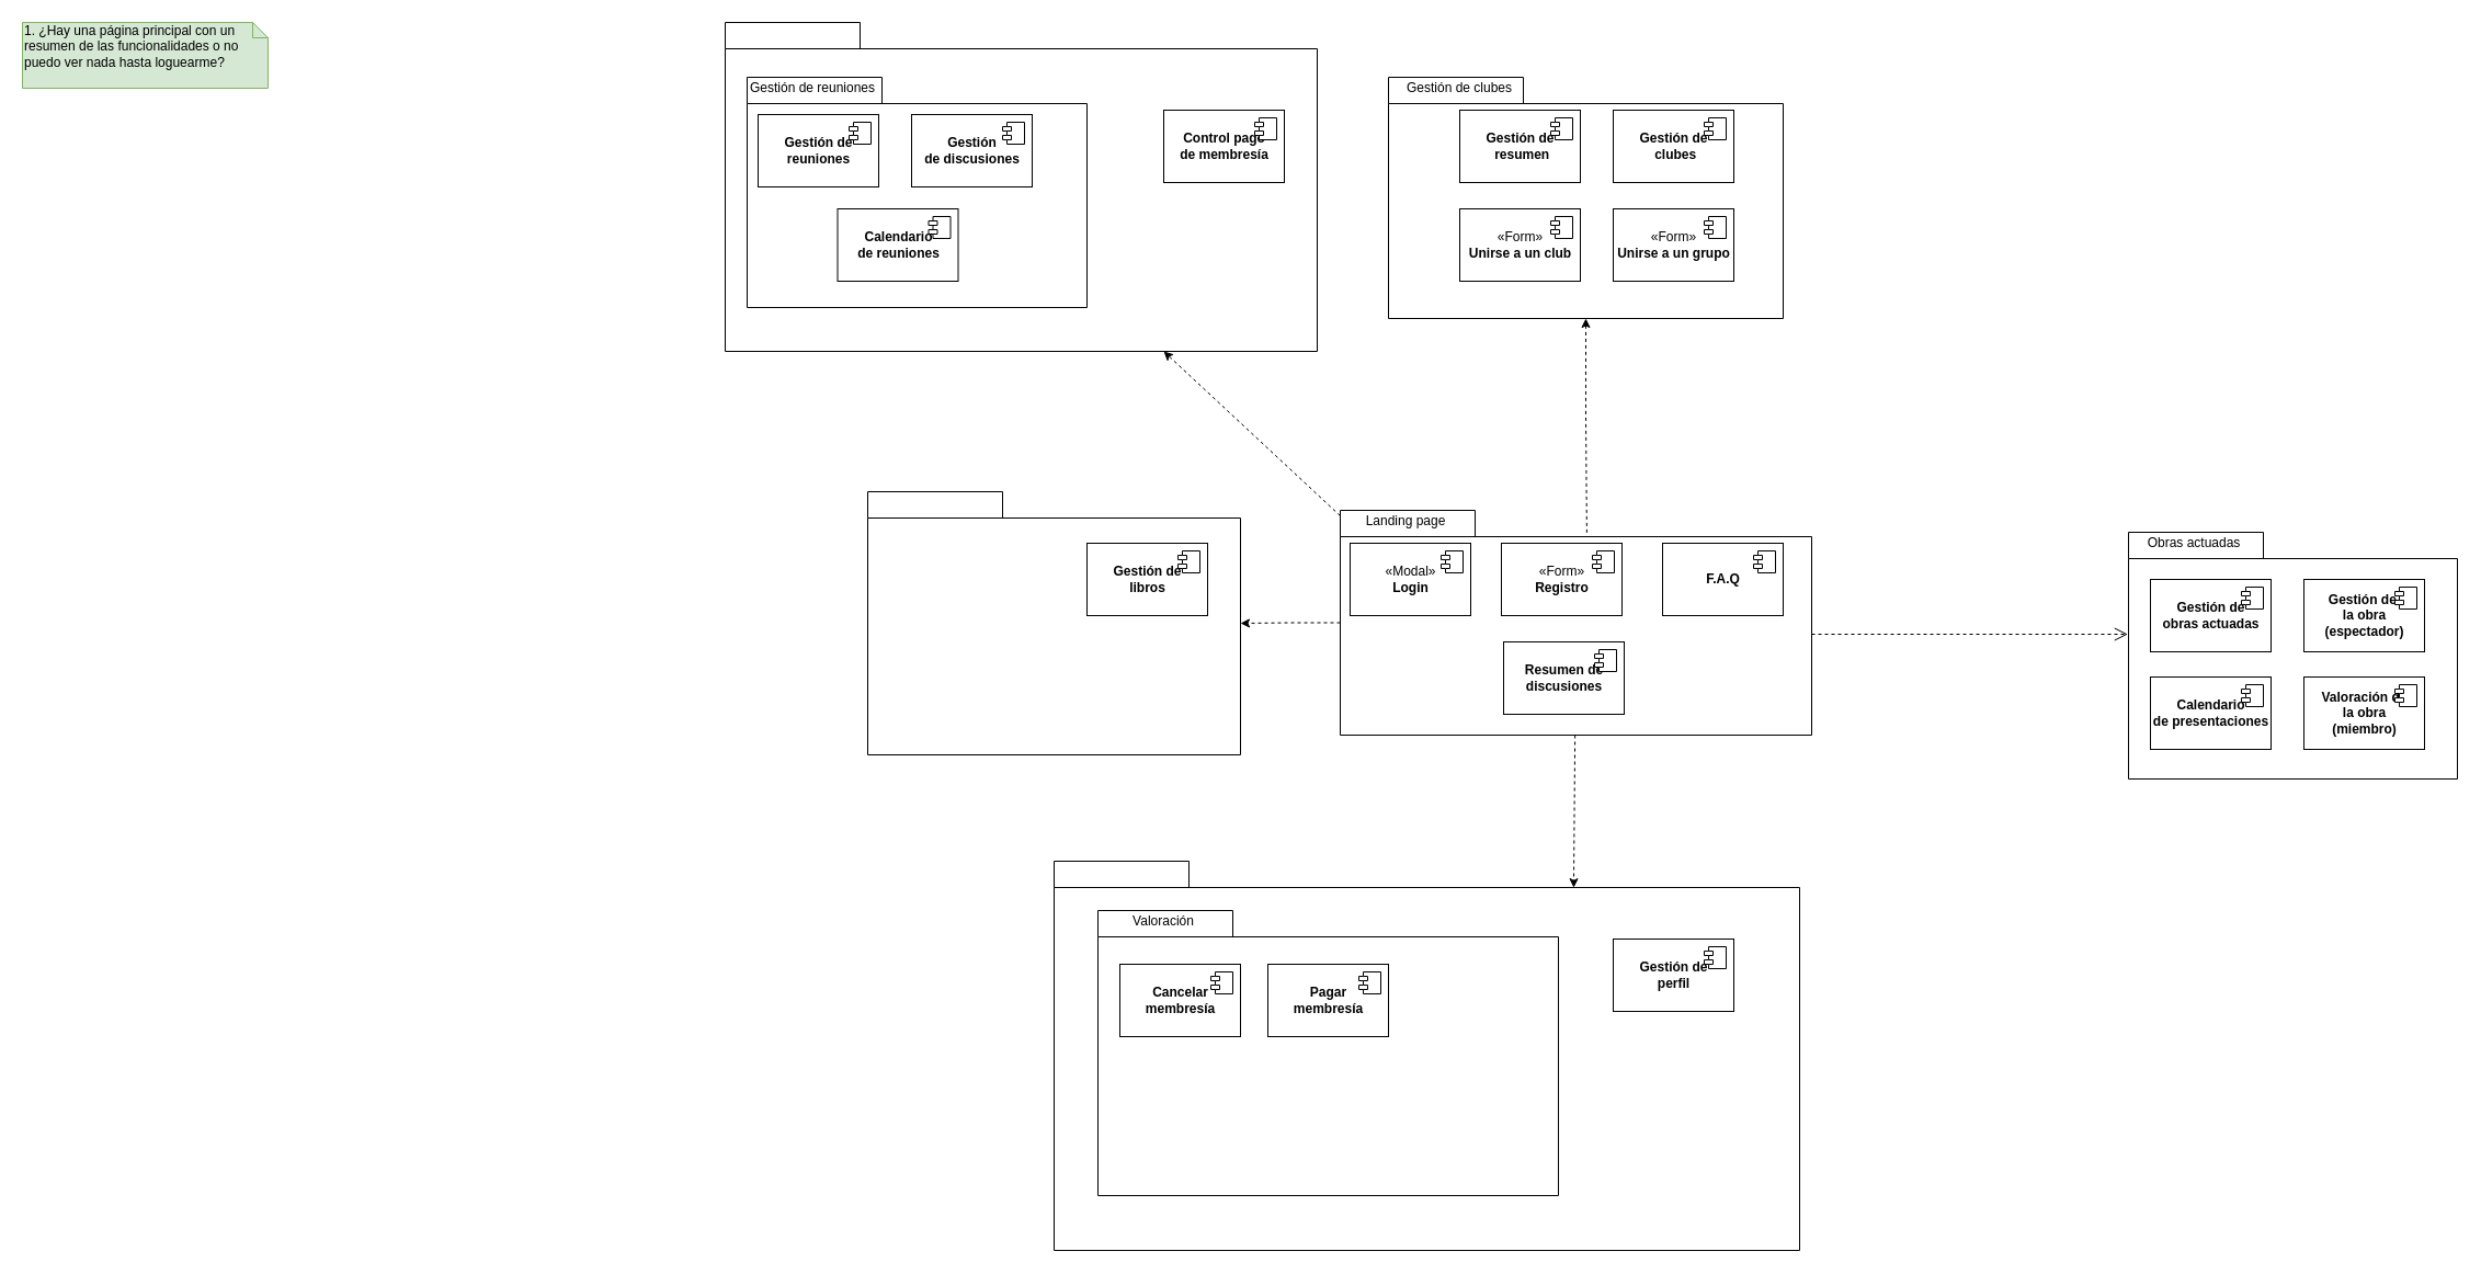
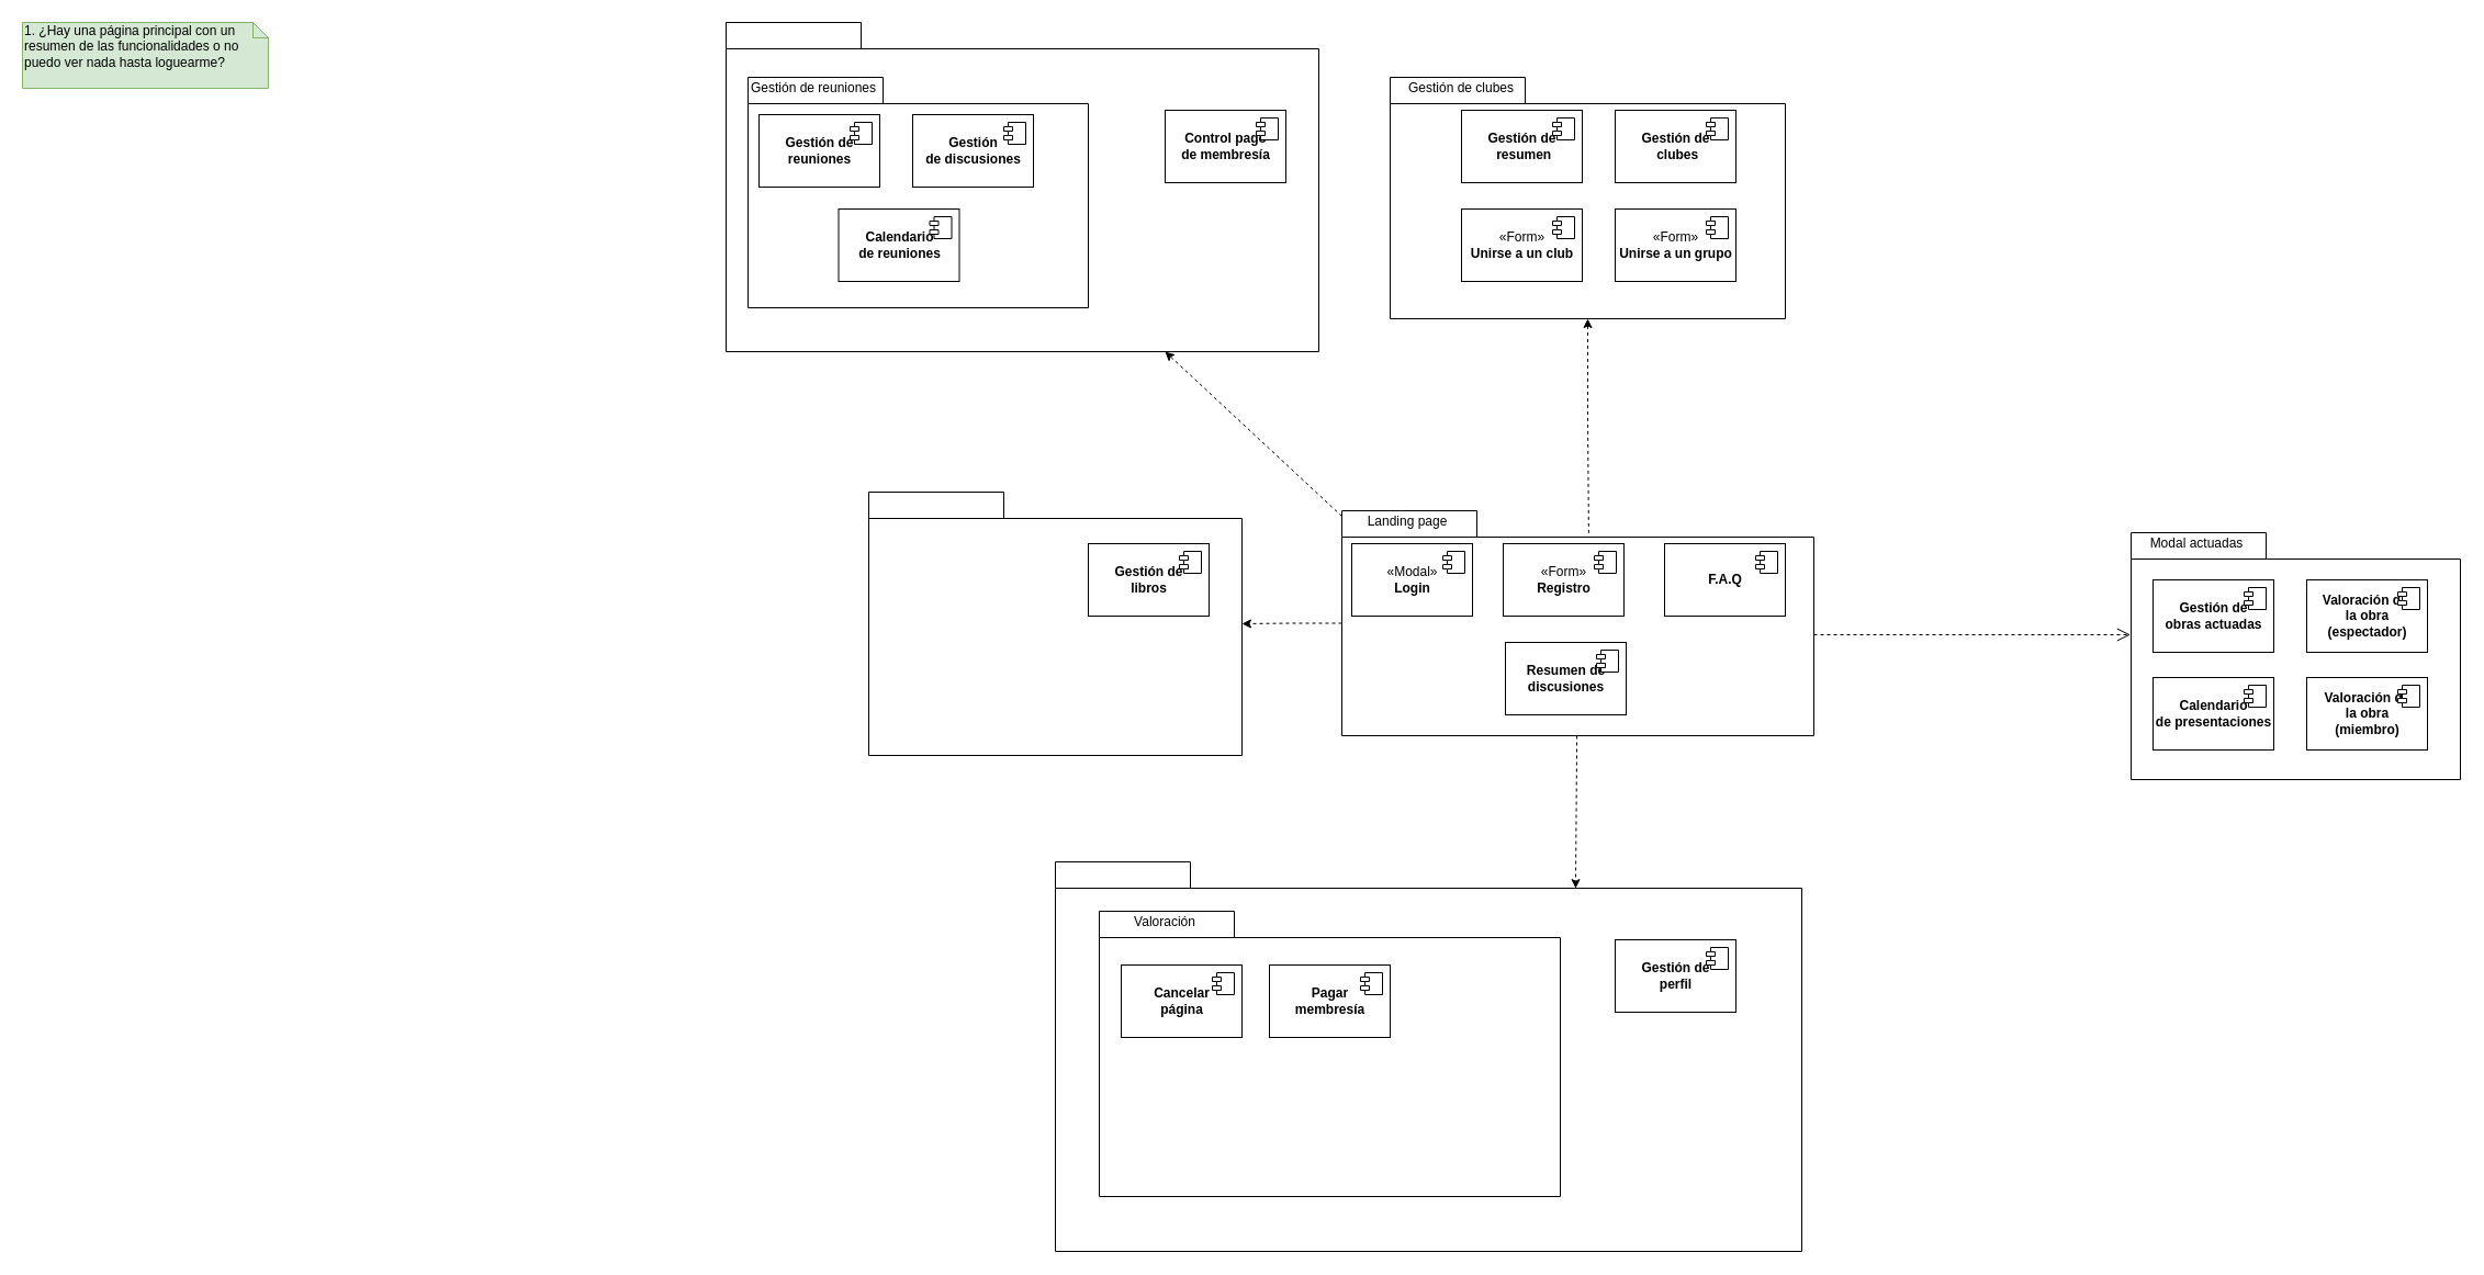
- <mxCell id="23" value="Obras actuadas" style="text;html=1;strokeColor=none;fillColor=none;align=center;verticalAlign=middle;whiteSpace=wrap;rounded=0;" vertex="1" parent="1"><mxGeometry x="1941" y="485" width="120" height="20" as="geometry" /></mxCell>
+ <mxCell id="23" value="Modal actuadas" style="text;html=1;strokeColor=none;fillColor=none;align=center;verticalAlign=middle;whiteSpace=wrap;rounded=0;" vertex="1" parent="1"><mxGeometry x="1941" y="485" width="120" height="20" as="geometry" /></mxCell>
- <mxCell id="26" value="&lt;b&gt;Gestión de&amp;nbsp;&lt;br&gt;la obra &lt;br&gt;(espectador)&lt;br&gt;&lt;/b&gt;" style="html=1;" vertex="1" parent="1"><mxGeometry x="2101" y="528" width="110" height="66" as="geometry" /></mxCell>
+ <mxCell id="26" value="&lt;b&gt;Valoración de&amp;nbsp;&lt;br&gt;la obra &lt;br&gt;(espectador)&lt;br&gt;&lt;/b&gt;" style="html=1;" vertex="1" parent="1"><mxGeometry x="2101" y="528" width="110" height="66" as="geometry" /></mxCell>
- <mxCell id="32" value="&lt;b&gt;Cancelar &lt;br&gt;membresía&lt;/b&gt;" style="html=1;" vertex="1" parent="1"><mxGeometry x="1021" y="879" width="110" height="66" as="geometry" /></mxCell>
+ <mxCell id="32" value="&lt;b&gt;Cancelar &lt;br&gt;página&lt;/b&gt;" style="html=1;" vertex="1" parent="1"><mxGeometry x="1021" y="879" width="110" height="66" as="geometry" /></mxCell>
